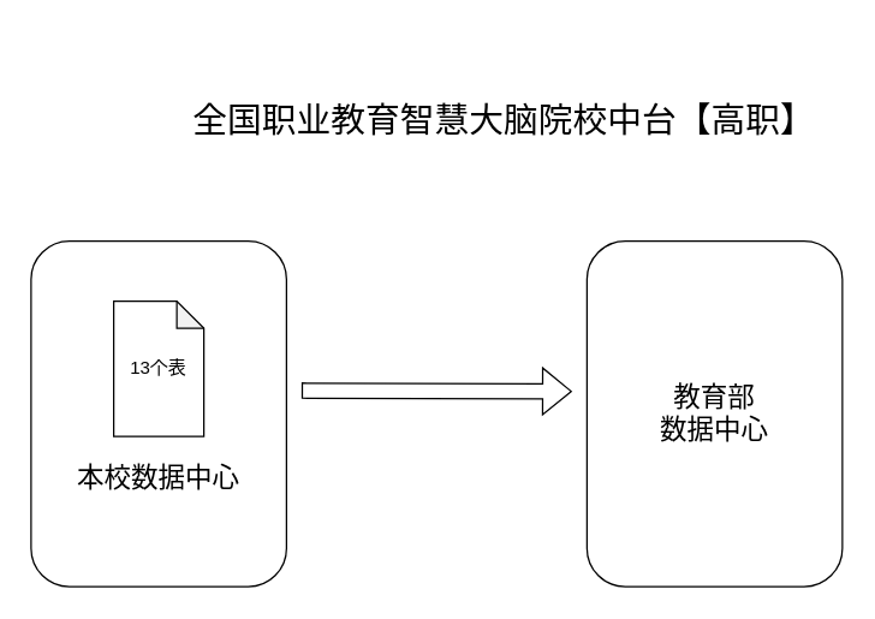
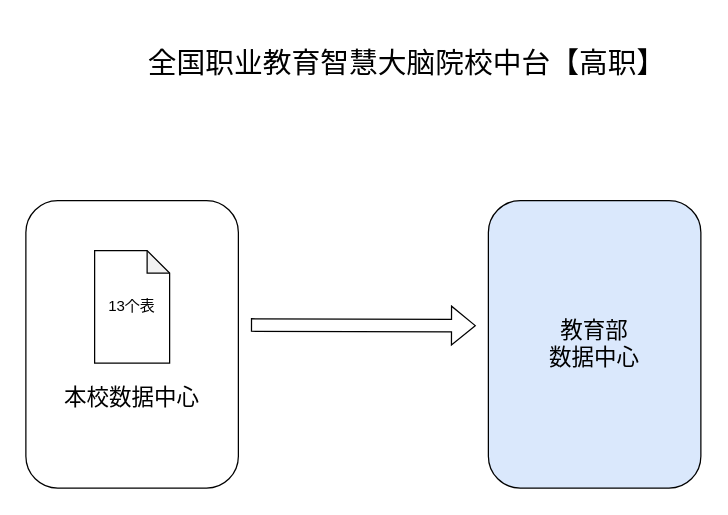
- <mxCell id="6" value="全国职业教育智慧大脑院校中台【高职】" style="text;html=1;strokeColor=none;fillColor=none;align=center;verticalAlign=middle;whiteSpace=wrap;rounded=0;fontSize=23;" vertex="1" parent="1"><mxGeometry x="110" y="50" width="450" height="60" as="geometry" /></mxCell>
+ <mxCell id="6" value="全国职业教育智慧大脑院校中台【高职】" style="text;html=1;strokeColor=none;fillColor=none;align=center;verticalAlign=middle;whiteSpace=wrap;rounded=0;fontSize=23;" vertex="1" parent="1"><mxGeometry x="100" y="20" width="450" height="60" as="geometry" /></mxCell>
- <mxCell id="5" value="教育部&lt;br&gt;数据中心" style="rounded=1;whiteSpace=wrap;html=1;fontSize=18;" vertex="1" parent="1"><mxGeometry x="390" y="160" width="170" height="230" as="geometry" /></mxCell>
+ <mxCell id="5" value="教育部&lt;br&gt;数据中心" style="rounded=1;whiteSpace=wrap;html=1;fontSize=18;fillColor=#dae8fc;" vertex="1" parent="1"><mxGeometry x="390" y="160" width="170" height="230" as="geometry" /></mxCell>
